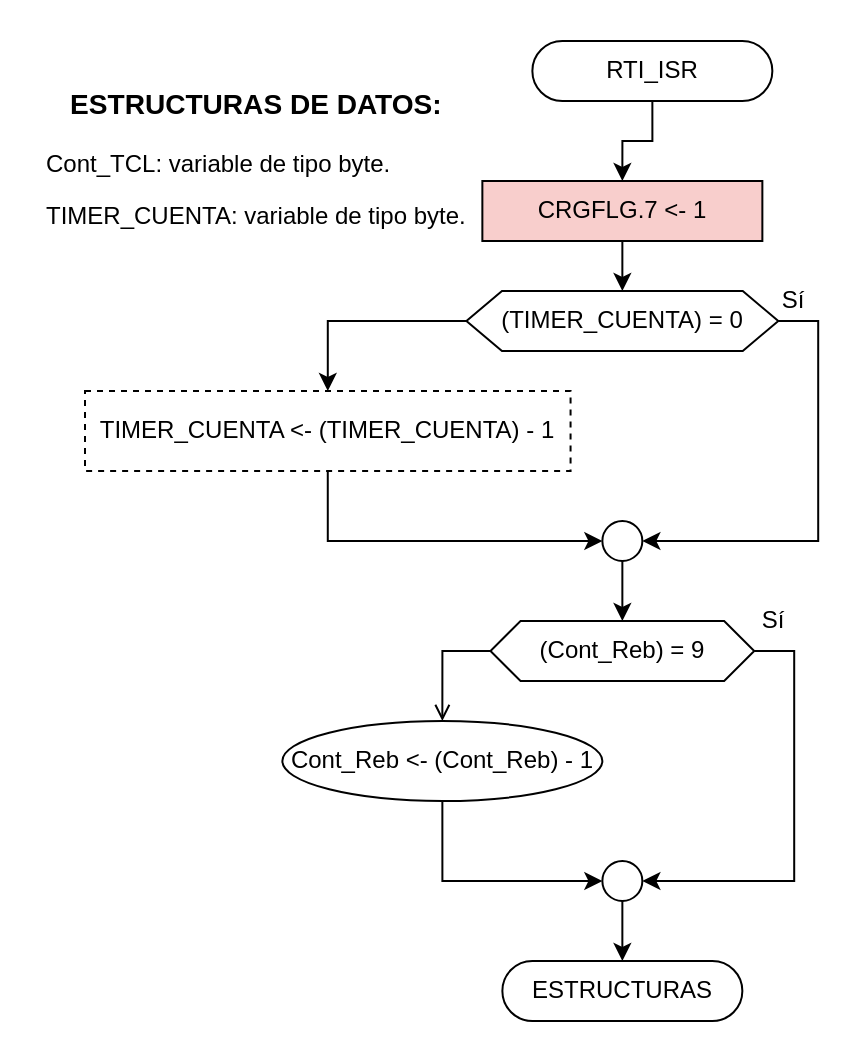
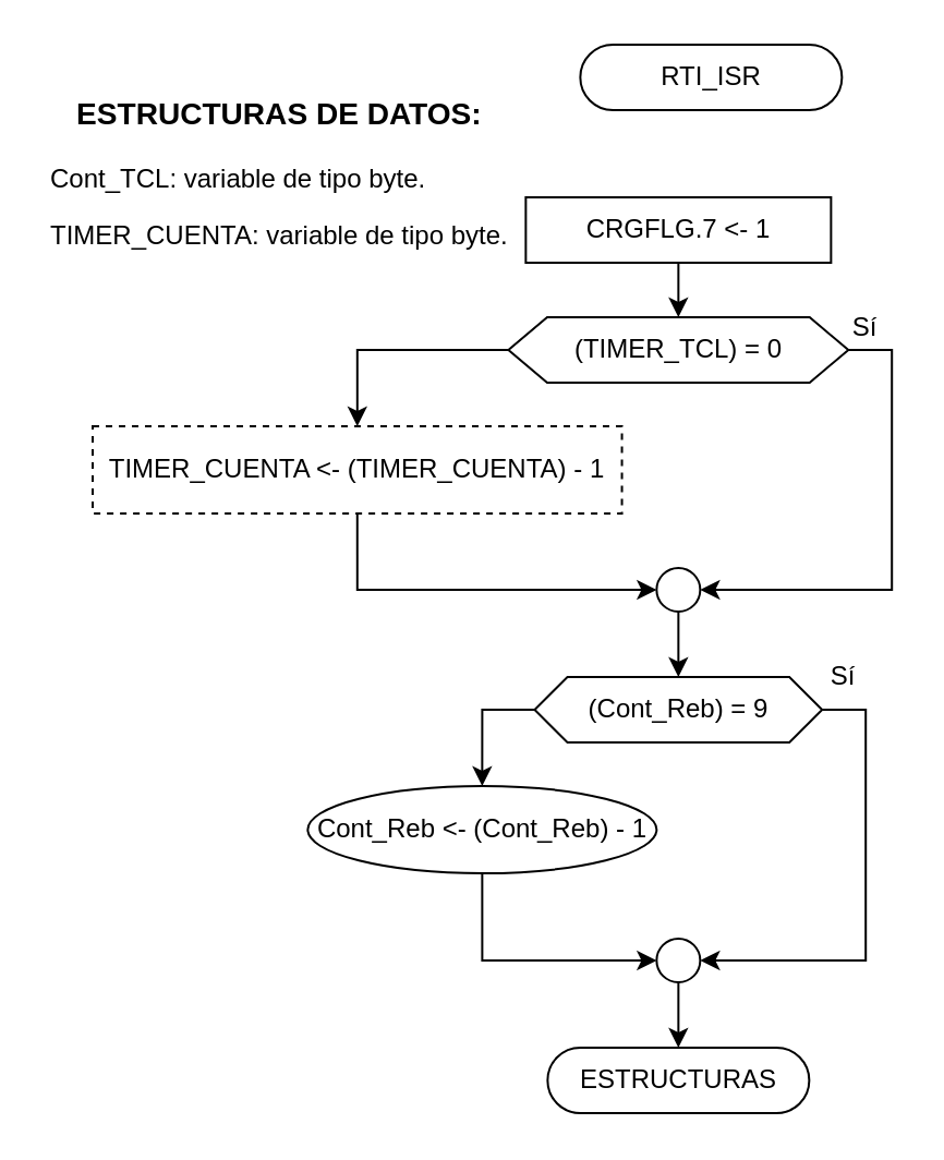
- <mxCell id="2" style="edgeStyle=orthogonalEdgeStyle;rounded=0;orthogonalLoop=1;jettySize=auto;html=1;exitX=0.5;exitY=1;exitDx=0;exitDy=0;entryX=0.5;entryY=0;entryDx=0;entryDy=0;" parent="1" source="3" target="15" edge="1"><mxGeometry relative="1" as="geometry" /></mxCell>
- <mxCell id="15" value="&lt;span&gt;CRGFLG.7 &amp;lt;- 1&lt;br&gt;&lt;/span&gt;" style="rounded=0;whiteSpace=wrap;html=1;fillColor=#f8cecc;" parent="1" vertex="1"><mxGeometry x="240.68" y="90" width="140" height="30" as="geometry" /></mxCell>
+ <mxCell id="15" value="&lt;span&gt;CRGFLG.7 &amp;lt;- 1&lt;br&gt;&lt;/span&gt;" style="rounded=0;whiteSpace=wrap;html=1;" parent="1" vertex="1"><mxGeometry x="240.68" y="90" width="140" height="30" as="geometry" /></mxCell>
- <mxCell id="20" value="(TIMER_CUENTA) = 0" style="shape=hexagon;perimeter=hexagonPerimeter2;whiteSpace=wrap;html=1;size=0.114;" vertex="1" parent="1"><mxGeometry x="232.71" y="145" width="155.94" height="30" as="geometry" /></mxCell>
+ <mxCell id="20" value="(TIMER_TCL) = 0" style="shape=hexagon;perimeter=hexagonPerimeter2;whiteSpace=wrap;html=1;size=0.114;" vertex="1" parent="1"><mxGeometry x="232.71" y="145" width="155.94" height="30" as="geometry" /></mxCell>
- <mxCell id="6" style="edgeStyle=orthogonalEdgeStyle;rounded=0;orthogonalLoop=1;jettySize=auto;html=1;exitX=0;exitY=0.5;exitDx=0;exitDy=0;endArrow=open;" parent="1" source="8" target="5" edge="1"><mxGeometry relative="1" as="geometry" /></mxCell>
+ <mxCell id="6" style="edgeStyle=orthogonalEdgeStyle;rounded=0;orthogonalLoop=1;jettySize=auto;html=1;exitX=0;exitY=0.5;exitDx=0;exitDy=0;" parent="1" source="8" target="5" edge="1"><mxGeometry relative="1" as="geometry" /></mxCell>
